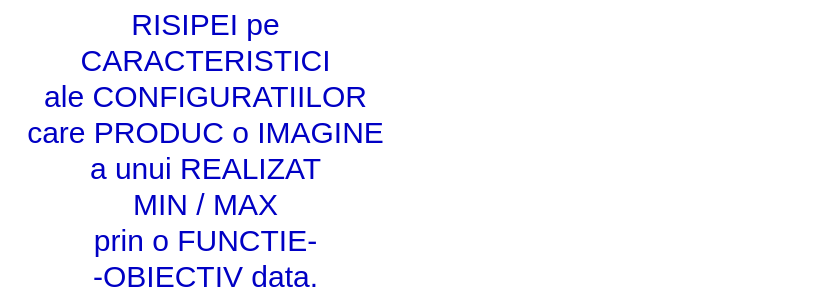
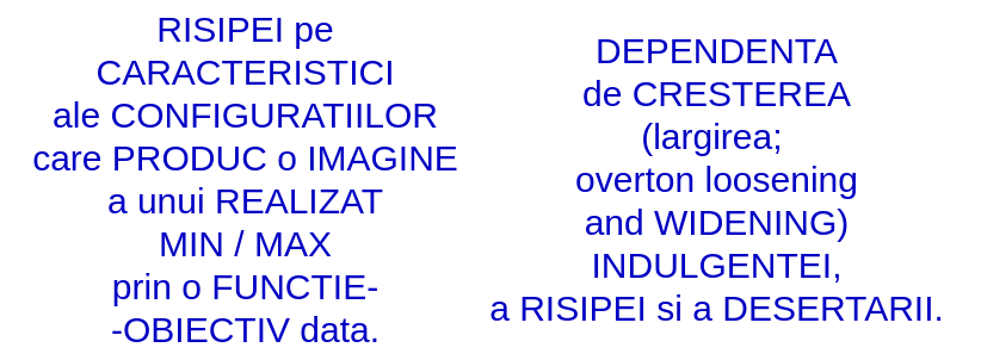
+ <mxCell id="3" value="DEPENDENTA&lt;br&gt;de CRESTEREA&lt;br&gt;(largirea;&amp;nbsp;&lt;br&gt;overton loosening&lt;br&gt;and WIDENING)&lt;br&gt;INDULGENTEI,&lt;br&gt;a RISIPEI si a DESERTARII." style="text;html=1;align=center;verticalAlign=middle;resizable=0;points=[];autosize=1;strokeColor=none;fillColor=none;fontSize=30;fontColor=#0000C4;" vertex="1" parent="1"><mxGeometry x="400" y="20" width="400" height="260" as="geometry" /></mxCell>
